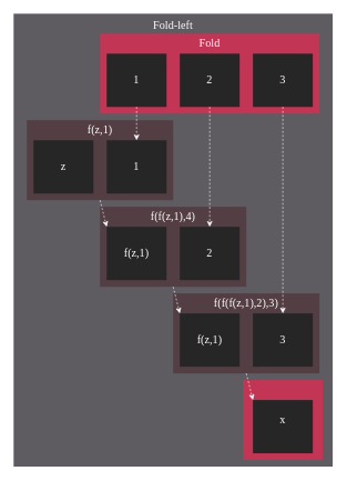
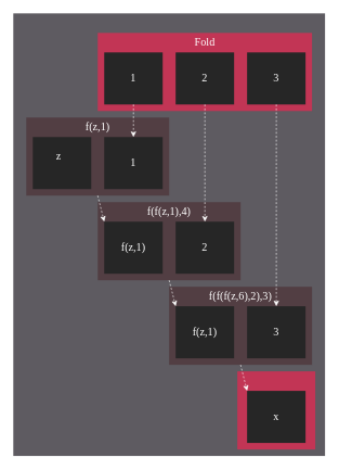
- <mxCell id="3" value="Fold-left" style="text;strokeColor=none;fillColor=none;align=center;verticalAlign=middle;rounded=0;fontFamily=klavika;fontSize=17;fontColor=#FFFFFF;" parent="1" vertex="1"><mxGeometry x="230" width="60" height="30" as="geometry" y="20" /></mxCell>
- <mxCell id="14" value="z" style="text;html=1;strokeColor=none;fillColor=none;align=center;verticalAlign=middle;whiteSpace=wrap;rounded=0;fontFamily=Klavika;fontSize=17;fontColor=#FFFFFF;" vertex="1" parent="1"><mxGeometry x="65" y="235" width="60" height="30" as="geometry" /></mxCell>
+ <mxCell id="14" value="z" style="text;html=1;strokeColor=none;fillColor=none;align=center;verticalAlign=middle;whiteSpace=wrap;rounded=0;fontFamily=Klavika;fontSize=17;fontColor=#FFFFFF;" vertex="1" parent="1"><mxGeometry x="60" y="225" width="60" height="30" as="geometry" /></mxCell>
- <mxCell id="31" value="&lt;font face=&quot;Klavika&quot; style=&quot;font-size: 17px;&quot;&gt;f(f(f(z,1),2),3)&lt;br&gt;&lt;/font&gt;" style="text;html=1;strokeColor=none;fillColor=none;align=center;verticalAlign=middle;whiteSpace=wrap;rounded=0;fontSize=17;fontColor=#FFFFFF;" vertex="1" parent="1"><mxGeometry x="340" y="440" width="60" height="30" as="geometry" /></mxCell>
+ <mxCell id="31" value="&lt;font face=&quot;Klavika&quot; style=&quot;font-size: 17px;&quot;&gt;f(f(f(z,6),2),3)&lt;br&gt;&lt;/font&gt;" style="text;html=1;strokeColor=none;fillColor=none;align=center;verticalAlign=middle;whiteSpace=wrap;rounded=0;fontSize=17;fontColor=#FFFFFF;" vertex="1" parent="1"><mxGeometry x="340" y="440" width="60" height="30" as="geometry" /></mxCell>
- <mxCell id="37" value="x" style="text;html=1;strokeColor=none;fillColor=none;align=center;verticalAlign=middle;whiteSpace=wrap;rounded=0;fontFamily=Klavika;fontSize=17;fontColor=#FFFFFF;" vertex="1" parent="1"><mxGeometry x="395" y="615" width="60" height="30" as="geometry" /></mxCell>
+ <mxCell id="37" value="x" style="text;html=1;strokeColor=none;fillColor=none;align=center;verticalAlign=middle;whiteSpace=wrap;rounded=0;fontFamily=Klavika;fontSize=17;fontColor=#FFFFFF;" vertex="1" parent="1"><mxGeometry x="395" y="625" width="60" height="30" as="geometry" /></mxCell>
